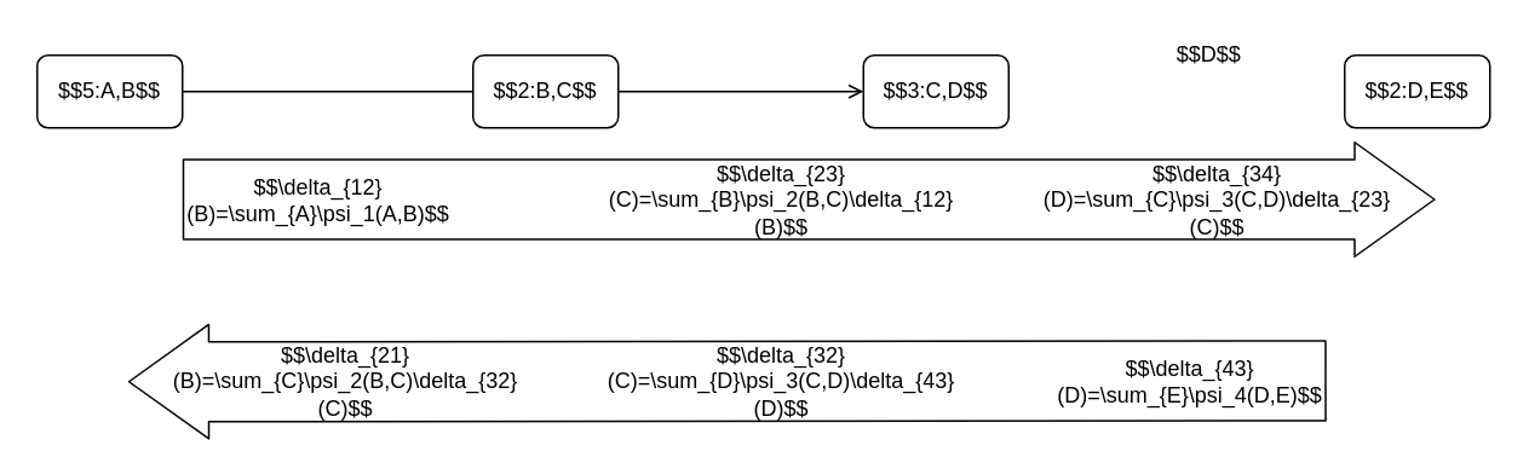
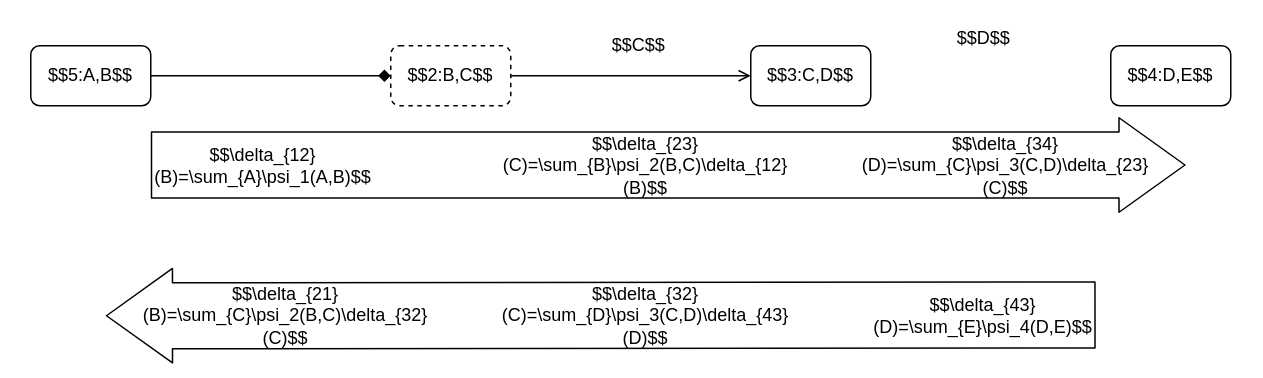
+ <mxCell id="8" value="$$C$$" style="text;html=1;align=center;verticalAlign=middle;resizable=0;points=[];autosize=1;" vertex="1" parent="1"><mxGeometry x="400" y="20" width="50" height="20" as="geometry" /></mxCell>
- <mxCell id="9" value="$$D$$" style="text;html=1;align=center;verticalAlign=middle;resizable=0;points=[];autosize=1;" vertex="1" parent="1"><mxGeometry x="640" y="20" width="50" height="20" as="geometry" /></mxCell>
+ <mxCell id="9" value="$$D$$" style="text;html=1;align=center;verticalAlign=middle;resizable=0;points=[];autosize=1;" vertex="1" parent="1"><mxGeometry x="630" y="15" width="50" height="20" as="geometry" /></mxCell>
- <mxCell id="2" value="" style="endArrow=none;html=1;exitX=1;exitY=0.5;exitDx=0;exitDy=0;entryX=0;entryY=0.5;entryDx=0;entryDy=0;" edge="1" parent="1" source="4" target="5"><mxGeometry width="50" height="50" relative="1" as="geometry"><mxPoint x="100" y="50" as="sourcePoint" /><mxPoint x="180" y="50" as="targetPoint" /></mxGeometry></mxCell>
+ <mxCell id="2" value="" style="endArrow=diamond;html=1;exitX=1;exitY=0.5;exitDx=0;exitDy=0;entryX=0;entryY=0.5;entryDx=0;entryDy=0;" edge="1" parent="1" source="4" target="5"><mxGeometry width="50" height="50" relative="1" as="geometry"><mxPoint x="100" y="50" as="sourcePoint" /><mxPoint x="180" y="50" as="targetPoint" /></mxGeometry></mxCell>
- <mxCell id="5" value="$$2:B,C$$" style="rounded=1;whiteSpace=wrap;html=1;" vertex="1" parent="1"><mxGeometry x="260" y="30" width="80" height="40" as="geometry" /></mxCell>
+ <mxCell id="5" value="$$2:B,C$$" style="rounded=1;whiteSpace=wrap;html=1;dashed=1;" vertex="1" parent="1"><mxGeometry x="260" y="30" width="80" height="40" as="geometry" /></mxCell>
- <mxCell id="6" value="$$3:C,D$$" style="rounded=1;whiteSpace=wrap;html=1;" vertex="1" parent="1"><mxGeometry x="475" y="30" width="80" height="40" as="geometry" /></mxCell>
+ <mxCell id="6" value="$$3:C,D$$" style="rounded=1;whiteSpace=wrap;html=1;" vertex="1" parent="1"><mxGeometry x="500" y="30" width="80" height="40" as="geometry" /></mxCell>
- <mxCell id="7" value="$$2:D,E$$" style="rounded=1;whiteSpace=wrap;html=1;" vertex="1" parent="1"><mxGeometry x="740" y="30" width="80" height="40" as="geometry" /></mxCell>
+ <mxCell id="7" value="$$4:D,E$$" style="rounded=1;whiteSpace=wrap;html=1;" vertex="1" parent="1"><mxGeometry x="740" y="30" width="80" height="40" as="geometry" /></mxCell>
